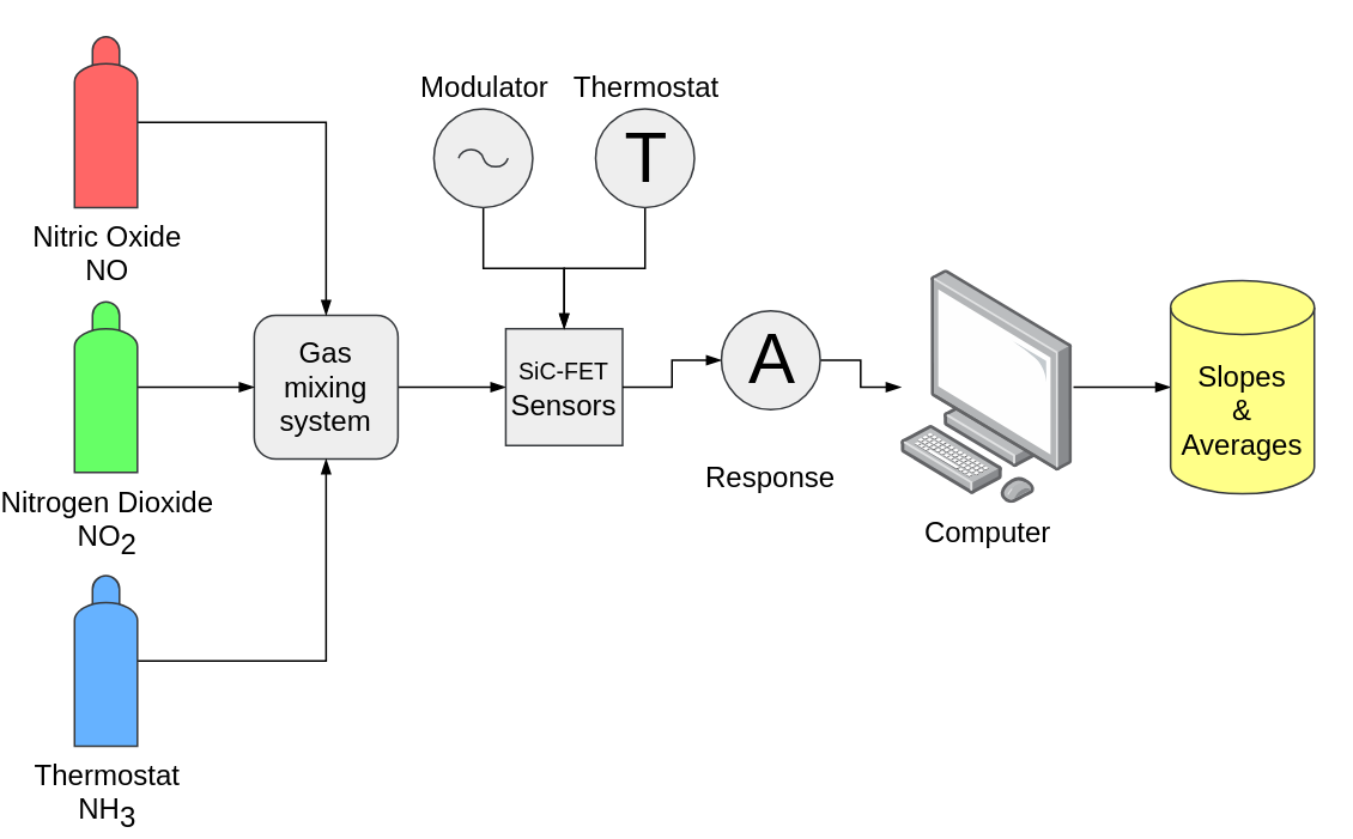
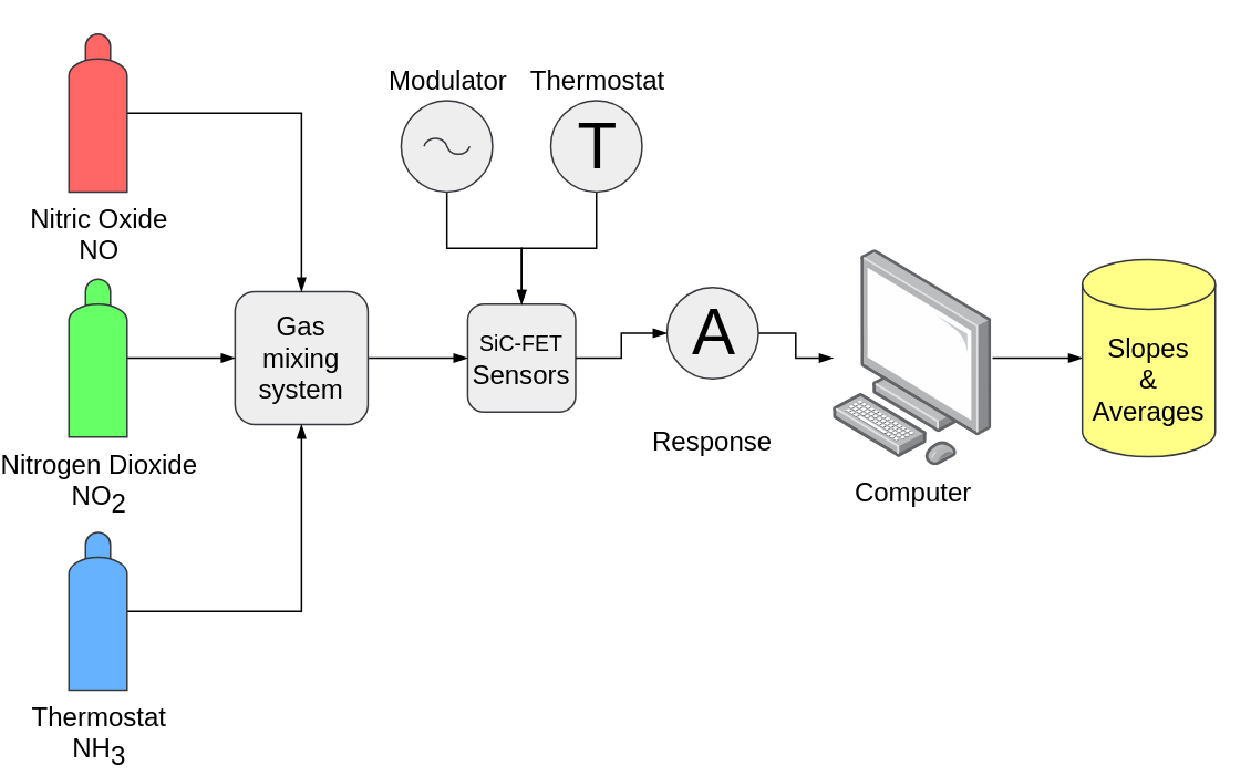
- <mxCell id="13" value="&lt;font&gt;&lt;span style=&quot;font-size: 13px&quot;&gt;SiC-FET&lt;br&gt;&lt;/span&gt;&lt;/font&gt;Sensors" style="whiteSpace=wrap;html=1;fontFamily=Helvetica;fontSize=16;align=center;absoluteArcSize=0;fillColor=#eeeeee;strokeColor=#36393d;rounded=0;" parent="1" vertex="1"><mxGeometry x="260" y="182.5" width="65" height="65" as="geometry" /></mxCell>
+ <mxCell id="13" value="&lt;font&gt;&lt;span style=&quot;font-size: 13px&quot;&gt;SiC-FET&lt;br&gt;&lt;/span&gt;&lt;/font&gt;Sensors" style="rounded=1;whiteSpace=wrap;html=1;fontFamily=Helvetica;fontSize=16;align=center;absoluteArcSize=0;fillColor=#eeeeee;strokeColor=#36393d;" parent="1" vertex="1"><mxGeometry x="260" y="182.5" width="65" height="65" as="geometry" /></mxCell>
